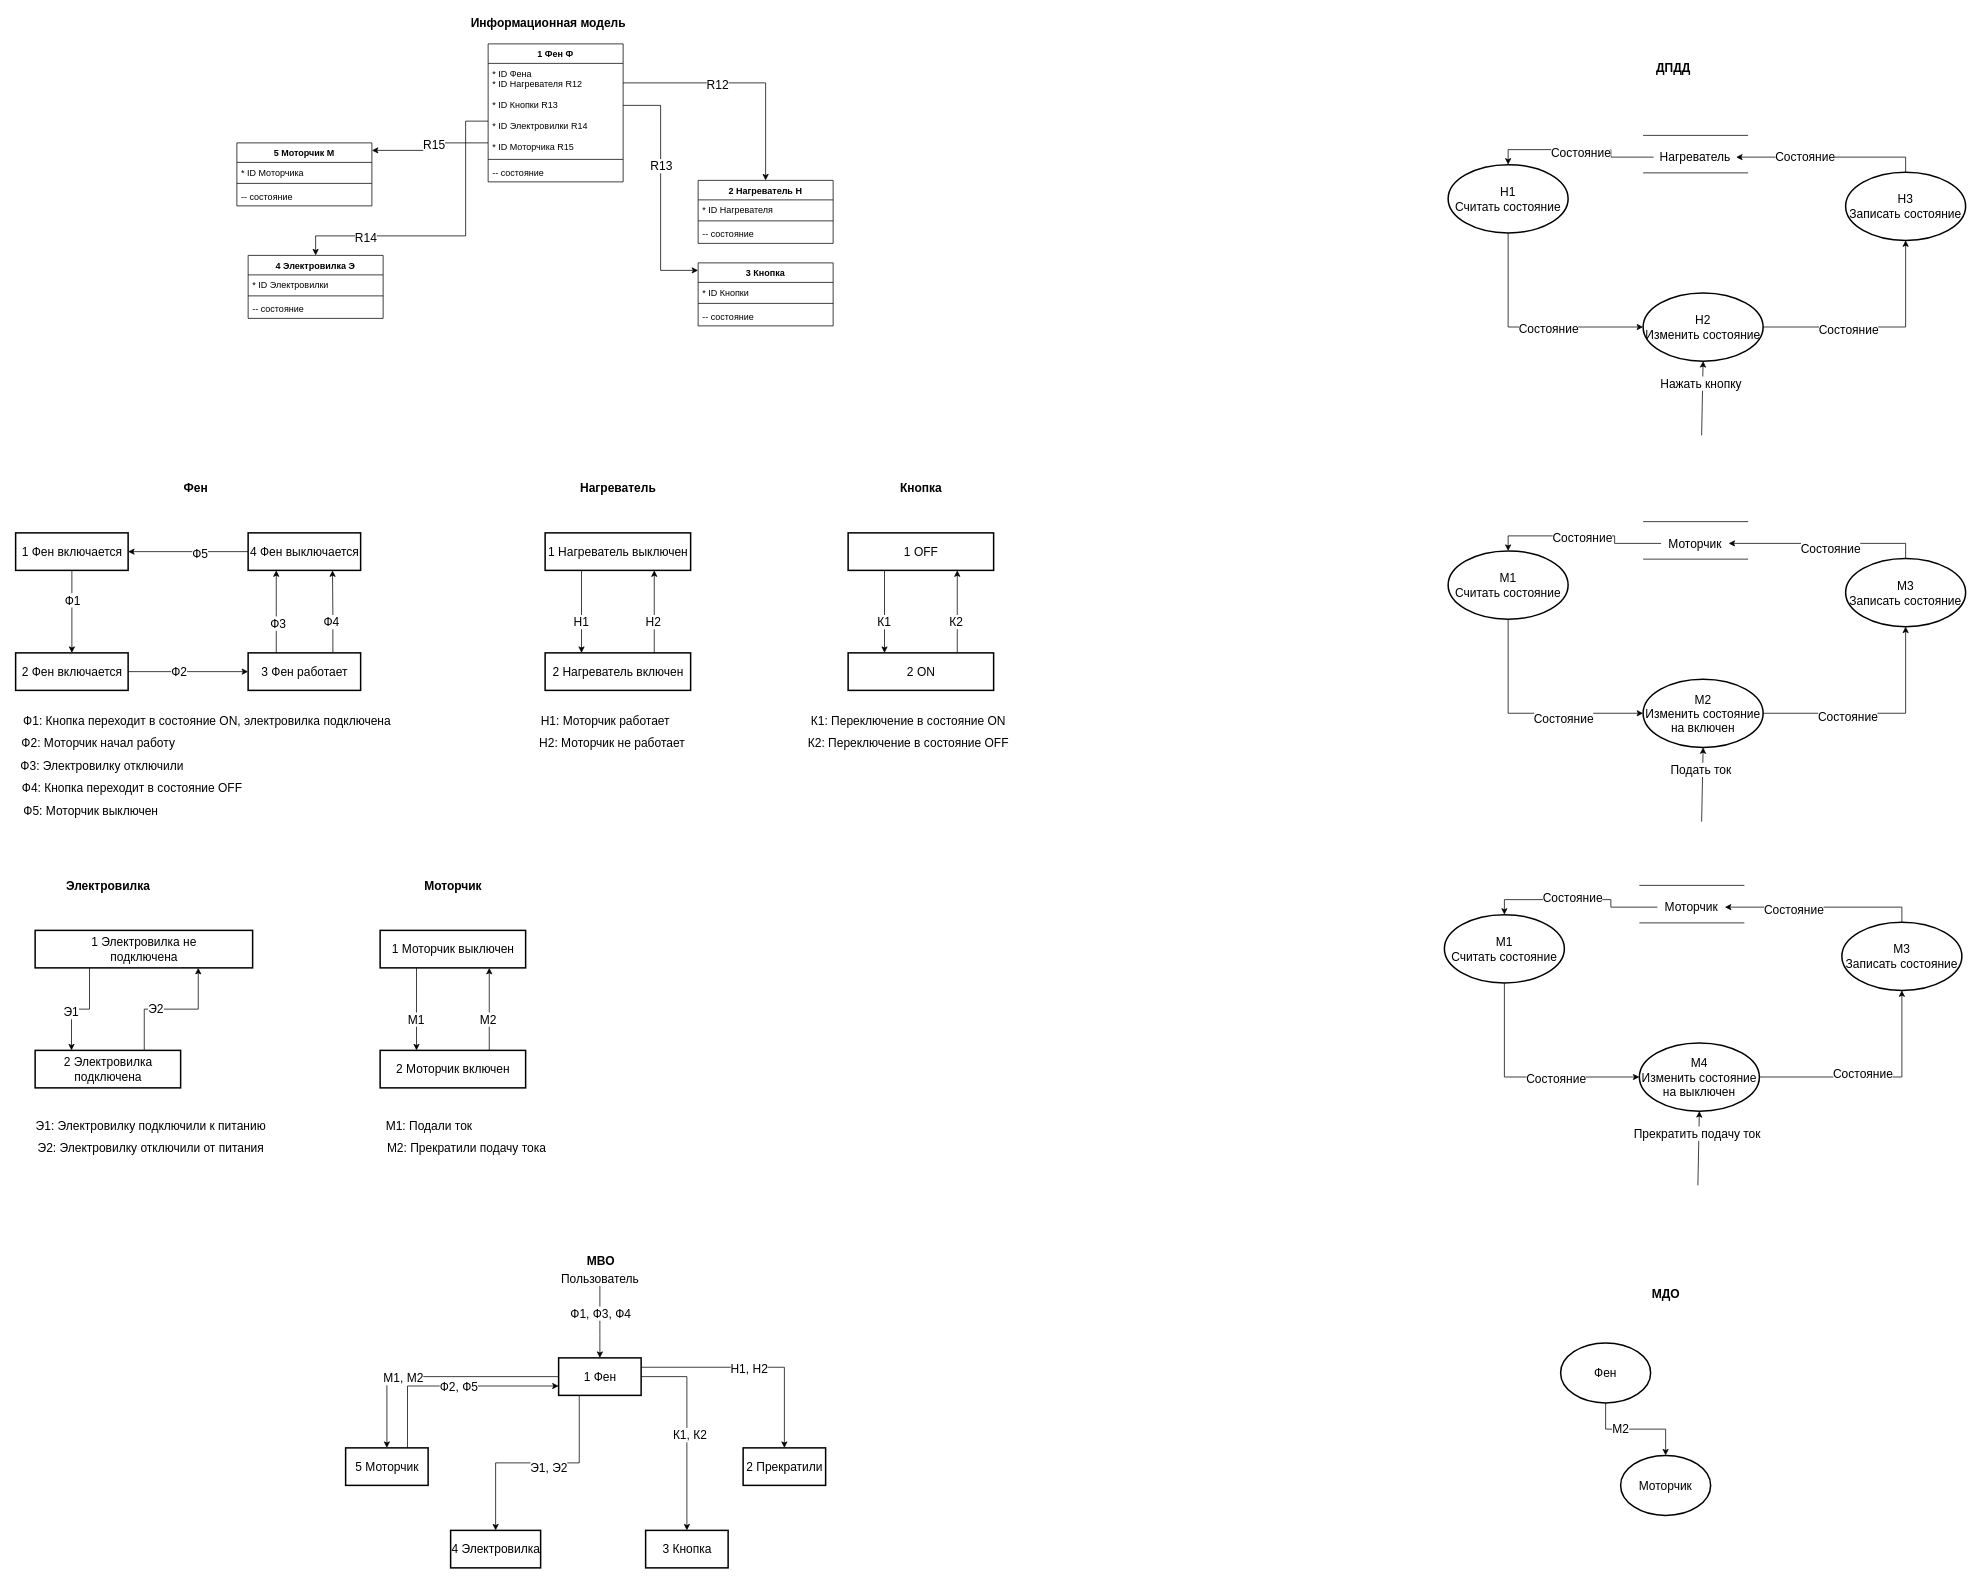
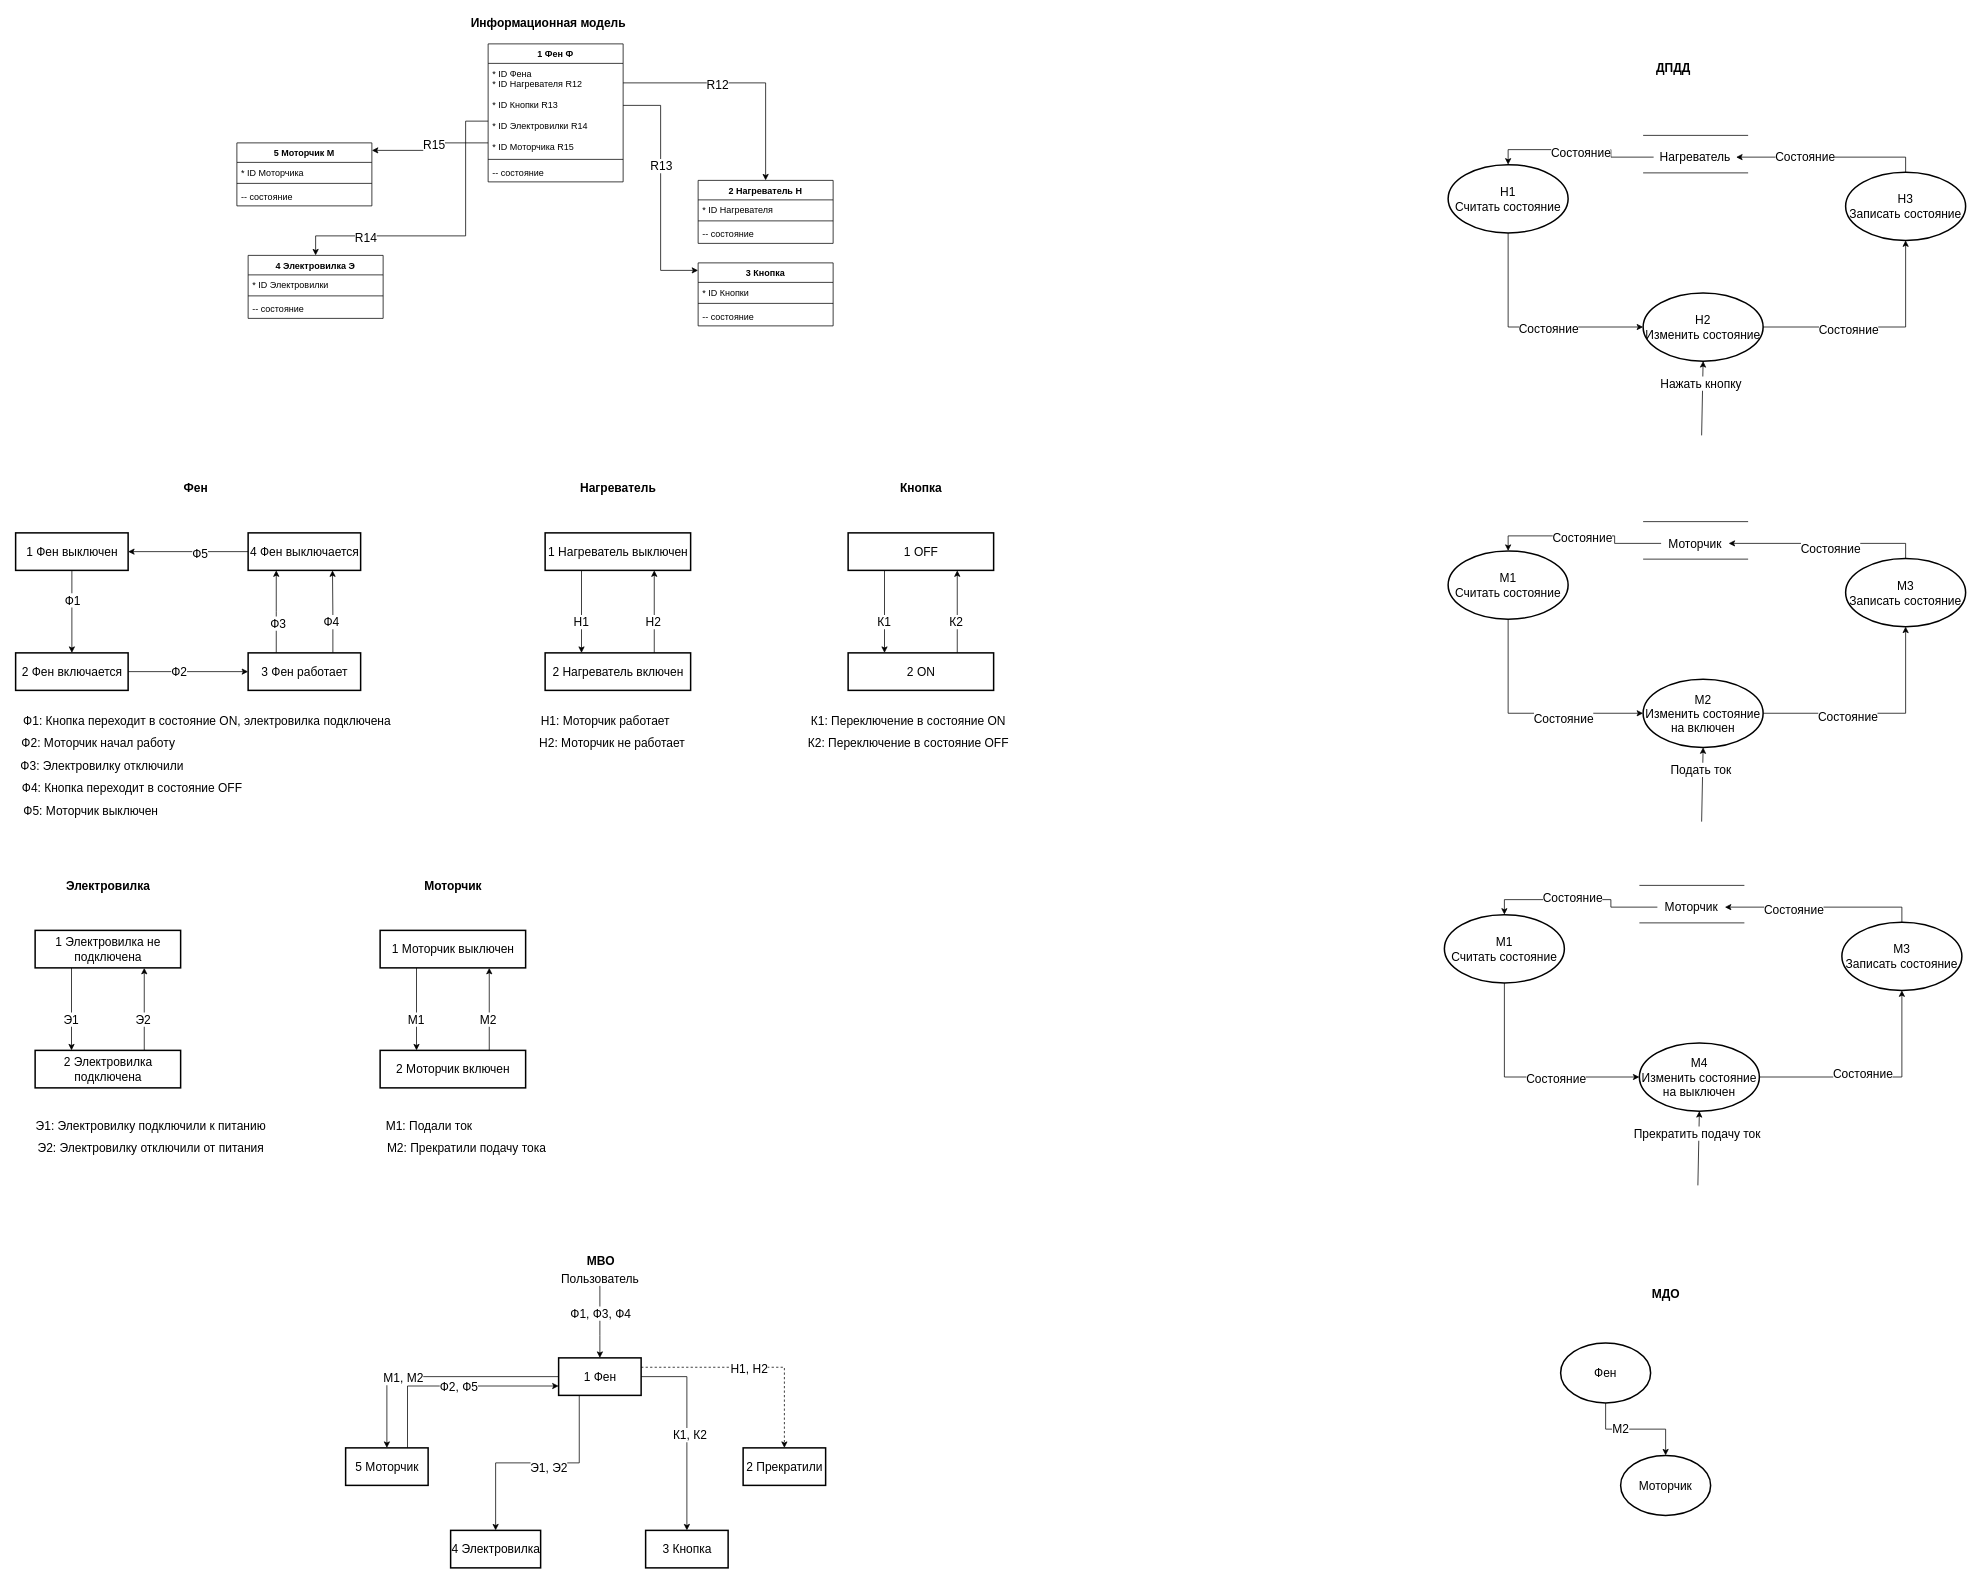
- <mxCell id="26" value="1 Фен включается" style="html=1;strokeColor=#000000;strokeWidth=2;fontSize=16;" vertex="1" parent="1"><mxGeometry x="20" y="710" width="150" height="50" as="geometry" /></mxCell>
+ <mxCell id="26" value="1 Фен выключен" style="html=1;strokeColor=#000000;strokeWidth=2;fontSize=16;" vertex="1" parent="1"><mxGeometry x="20" y="710" width="150" height="50" as="geometry" /></mxCell>
- <mxCell id="75" value="&lt;div&gt;1 Электровилка не &lt;br&gt;&lt;/div&gt;&lt;div&gt;подключена&lt;/div&gt;" style="html=1;strokeColor=#000000;strokeWidth=2;fontSize=16;" vertex="1" parent="1"><mxGeometry x="46" y="1240" width="290" height="50" as="geometry" /></mxCell>
+ <mxCell id="75" value="&lt;div&gt;1 Электровилка не &lt;br&gt;&lt;/div&gt;&lt;div&gt;подключена&lt;/div&gt;" style="html=1;strokeColor=#000000;strokeWidth=2;fontSize=16;" vertex="1" parent="1"><mxGeometry x="46" y="1240" width="194" height="50" as="geometry" /></mxCell>
- <mxCell id="88" style="edgeStyle=orthogonalEdgeStyle;rounded=0;orthogonalLoop=1;jettySize=auto;html=1;exitX=1;exitY=0.25;exitDx=0;exitDy=0;entryX=0.5;entryY=0;entryDx=0;entryDy=0;fontSize=16;" edge="1" parent="1" source="96" target="102"><mxGeometry relative="1" as="geometry" /></mxCell>
+ <mxCell id="88" style="edgeStyle=orthogonalEdgeStyle;rounded=0;orthogonalLoop=1;jettySize=auto;html=1;exitX=1;exitY=0.25;exitDx=0;exitDy=0;entryX=0.5;entryY=0;entryDx=0;entryDy=0;fontSize=16;dashed=1;" edge="1" parent="1" source="96" target="102"><mxGeometry relative="1" as="geometry" /></mxCell>
